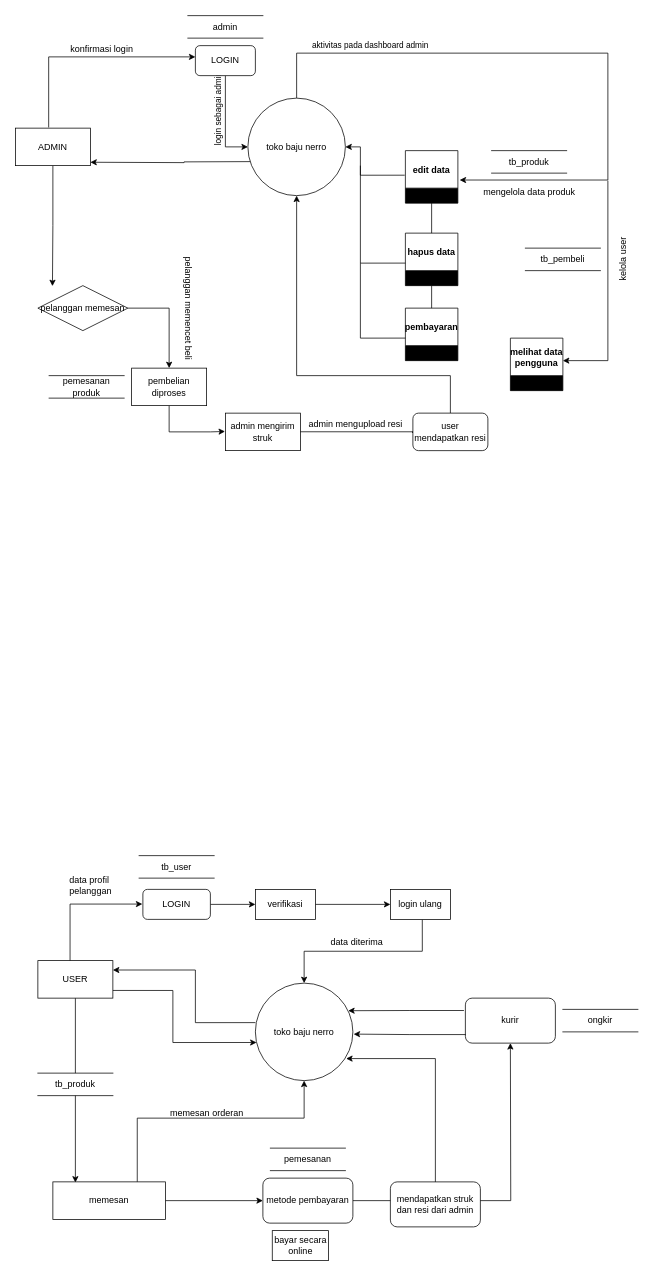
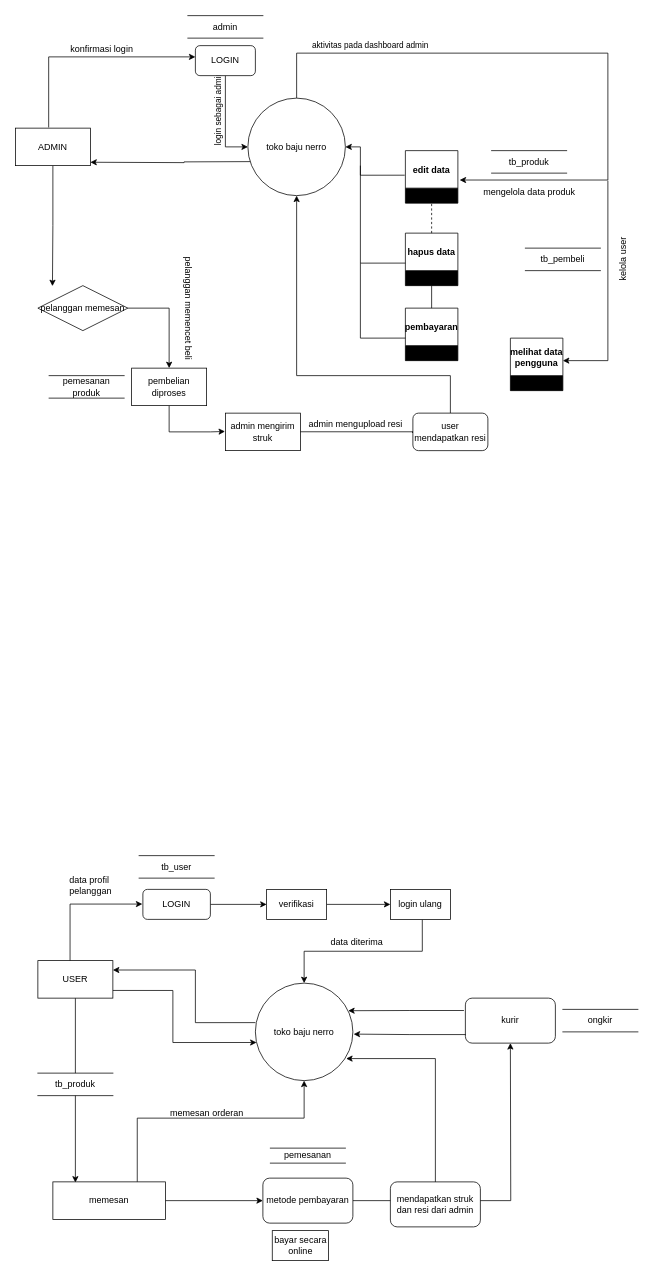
- <mxCell id="14" value="" style="endArrow=none;html=1;rounded=0;entryX=0.5;entryY=1;entryDx=0;entryDy=0;exitX=0.5;exitY=0;exitDx=0;exitDy=0;" parent="1" source="13" target="12" edge="1"><mxGeometry width="50" height="50" relative="1" as="geometry"><mxPoint x="450" y="350" as="sourcePoint" /><mxPoint x="500" y="300" as="targetPoint" /></mxGeometry></mxCell>
+ <mxCell id="14" value="" style="endArrow=none;html=1;rounded=0;entryX=0.5;entryY=1;entryDx=0;entryDy=0;exitX=0.5;exitY=0;exitDx=0;exitDy=0;dashed=1;" parent="1" source="13" target="12" edge="1"><mxGeometry width="50" height="50" relative="1" as="geometry"><mxPoint x="450" y="350" as="sourcePoint" /><mxPoint x="500" y="300" as="targetPoint" /></mxGeometry></mxCell>
- <mxCell id="38" value="verifikasi" style="rounded=0;whiteSpace=wrap;html=1;" parent="1" vertex="1"><mxGeometry x="340" y="1185" width="80" height="40" as="geometry" /></mxCell>
+ <mxCell id="38" value="verifikasi" style="rounded=0;whiteSpace=wrap;html=1;" parent="1" vertex="1"><mxGeometry x="355" y="1185" width="80" height="40" as="geometry" /></mxCell>
- <mxCell id="49" value="pemesanan" style="html=1;dashed=0;whiteSpace=wrap;shape=partialRectangle;right=0;left=0;" parent="1" vertex="1"><mxGeometry x="360" y="1530" width="100" height="30" as="geometry" /></mxCell>
+ <mxCell id="49" value="pemesanan" style="html=1;dashed=0;whiteSpace=wrap;shape=partialRectangle;right=0;left=0;" parent="1" vertex="1"><mxGeometry x="360" y="1530" width="100" height="20" as="geometry" /></mxCell>
